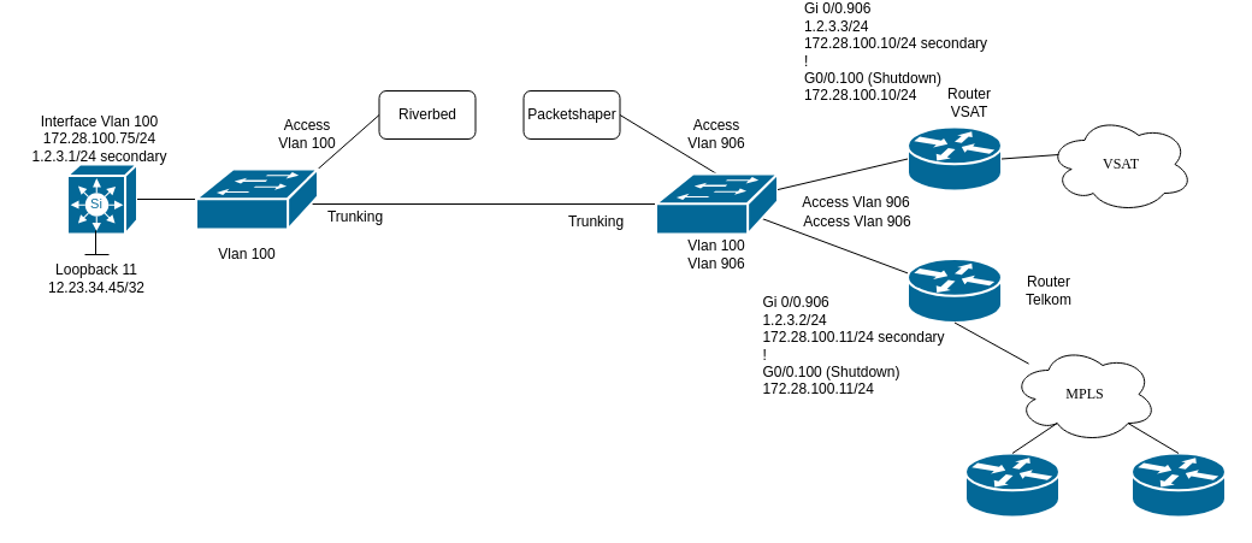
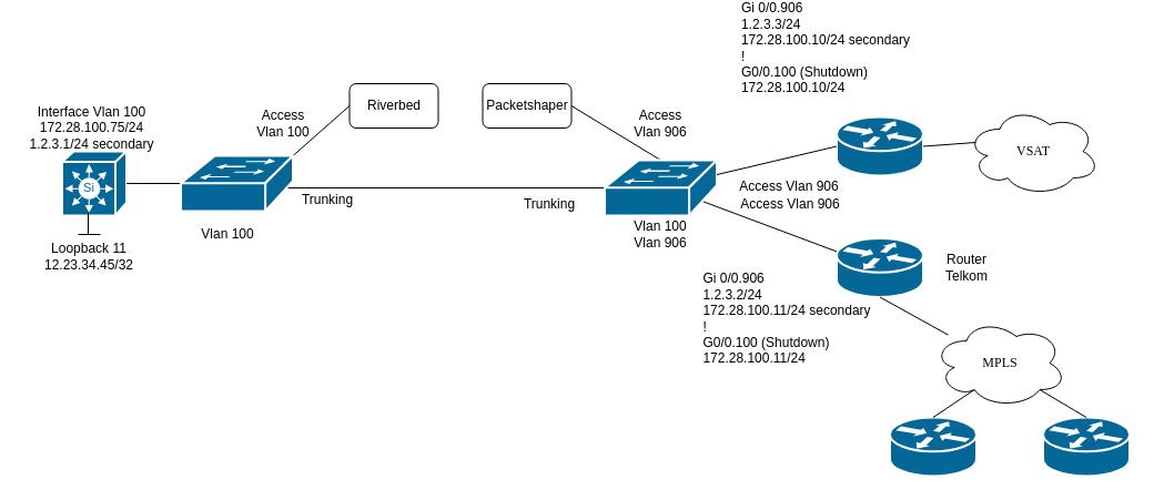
- <mxCell id="38" value="Router&lt;br&gt;VSAT&lt;br&gt;" style="text;html=1;strokeColor=none;fillColor=none;align=center;verticalAlign=middle;whiteSpace=wrap;rounded=0;" vertex="1" parent="1"><mxGeometry x="774.5" y="63" width="60" height="20" as="geometry" /></mxCell>
